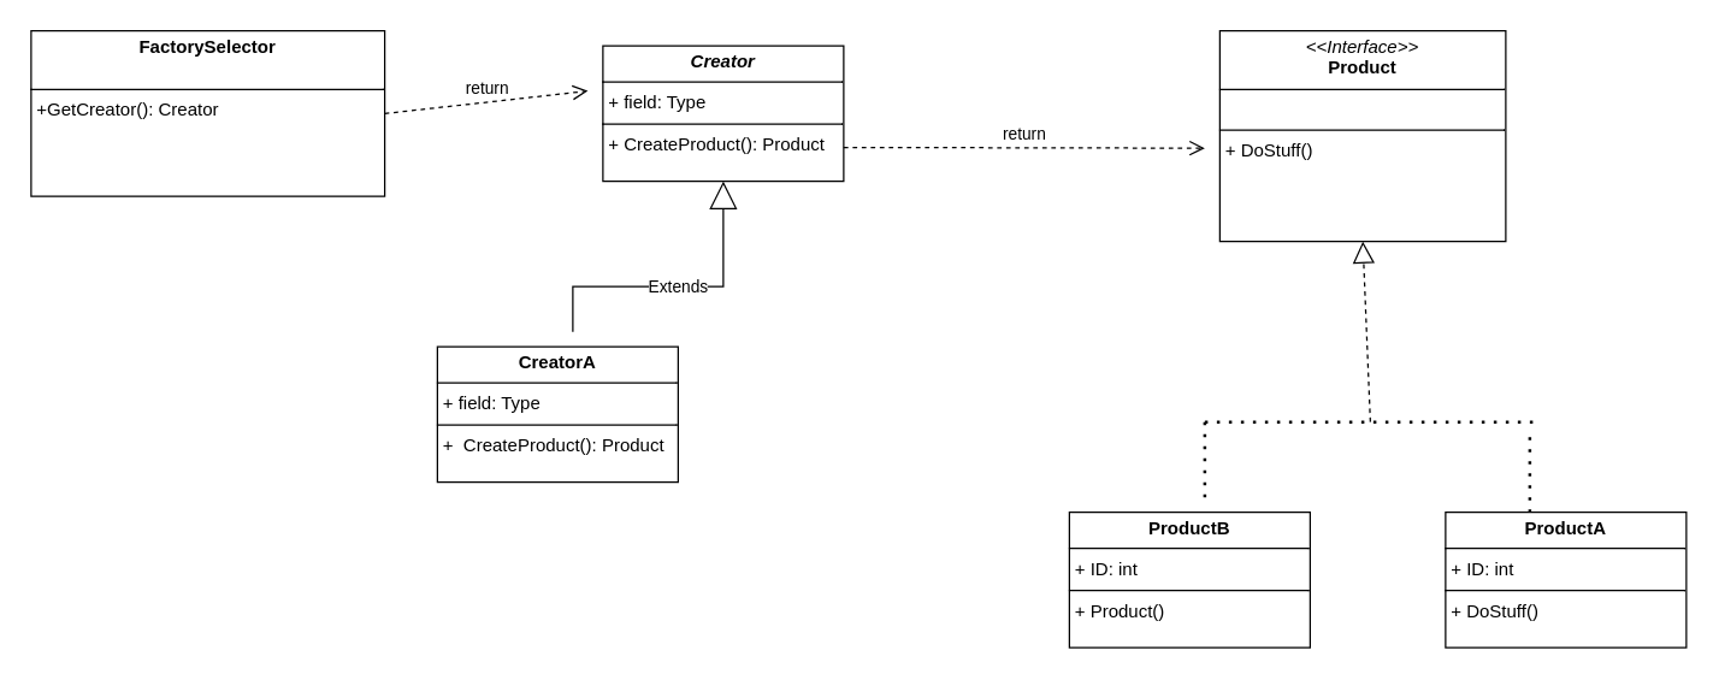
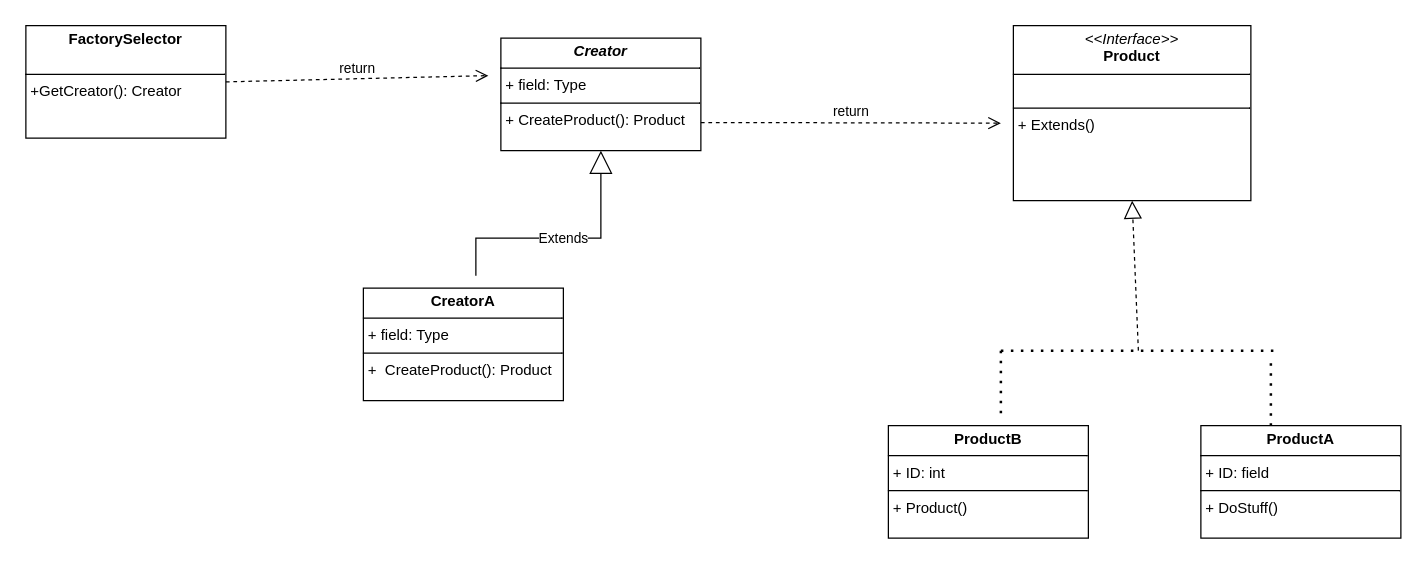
- <mxCell id="2" value="&lt;p style=&quot;margin:0px;margin-top:4px;text-align:center;&quot;&gt;&lt;i&gt;&amp;lt;&amp;lt;Interface&amp;gt;&amp;gt;&lt;/i&gt;&lt;br&gt;&lt;b&gt;Product&lt;/b&gt;&lt;/p&gt;&lt;hr size=&quot;1&quot; style=&quot;border-style:solid;&quot;&gt;&lt;p style=&quot;margin:0px;margin-left:4px;&quot;&gt;&lt;br&gt;&lt;/p&gt;&lt;hr size=&quot;1&quot; style=&quot;border-style:solid;&quot;&gt;&lt;p style=&quot;margin:0px;margin-left:4px;&quot;&gt;+ DoStuff()&lt;br&gt;&lt;br&gt;&lt;/p&gt;" style="verticalAlign=top;align=left;overflow=fill;html=1;whiteSpace=wrap;" vertex="1" parent="1"><mxGeometry x="810" y="20" width="190" height="140" as="geometry" /></mxCell>
+ <mxCell id="2" value="&lt;p style=&quot;margin:0px;margin-top:4px;text-align:center;&quot;&gt;&lt;i&gt;&amp;lt;&amp;lt;Interface&amp;gt;&amp;gt;&lt;/i&gt;&lt;br&gt;&lt;b&gt;Product&lt;/b&gt;&lt;/p&gt;&lt;hr size=&quot;1&quot; style=&quot;border-style:solid;&quot;&gt;&lt;p style=&quot;margin:0px;margin-left:4px;&quot;&gt;&lt;br&gt;&lt;/p&gt;&lt;hr size=&quot;1&quot; style=&quot;border-style:solid;&quot;&gt;&lt;p style=&quot;margin:0px;margin-left:4px;&quot;&gt;+ Extends()&lt;br&gt;&lt;br&gt;&lt;/p&gt;" style="verticalAlign=top;align=left;overflow=fill;html=1;whiteSpace=wrap;" vertex="1" parent="1"><mxGeometry x="810" y="20" width="190" height="140" as="geometry" /></mxCell>
- <mxCell id="13" value="&lt;p style=&quot;margin:0px;margin-top:4px;text-align:center;&quot;&gt;&lt;b&gt;FactorySelector&lt;/b&gt;&lt;/p&gt;&lt;p style=&quot;margin:0px;margin-left:4px;&quot;&gt;&lt;br&gt;&lt;/p&gt;&lt;hr size=&quot;1&quot; style=&quot;border-style:solid;&quot;&gt;&lt;p style=&quot;margin:0px;margin-left:4px;&quot;&gt;+GetCreator(): Creator&lt;/p&gt;" style="verticalAlign=top;align=left;overflow=fill;html=1;whiteSpace=wrap;" vertex="1" parent="1"><mxGeometry x="20" y="20" width="235" height="110" as="geometry" /></mxCell>
+ <mxCell id="13" value="&lt;p style=&quot;margin:0px;margin-top:4px;text-align:center;&quot;&gt;&lt;b&gt;FactorySelector&lt;/b&gt;&lt;/p&gt;&lt;p style=&quot;margin:0px;margin-left:4px;&quot;&gt;&lt;br&gt;&lt;/p&gt;&lt;hr size=&quot;1&quot; style=&quot;border-style:solid;&quot;&gt;&lt;p style=&quot;margin:0px;margin-left:4px;&quot;&gt;+GetCreator(): Creator&lt;/p&gt;" style="verticalAlign=top;align=left;overflow=fill;html=1;whiteSpace=wrap;" vertex="1" parent="1"><mxGeometry x="20" y="20" width="160" height="90" as="geometry" /></mxCell>
- <mxCell id="3" value="&lt;p style=&quot;margin:0px;margin-top:4px;text-align:center;&quot;&gt;&lt;b&gt;ProductA&lt;/b&gt;&lt;/p&gt;&lt;hr size=&quot;1&quot; style=&quot;border-style:solid;&quot;&gt;&lt;p style=&quot;margin:0px;margin-left:4px;&quot;&gt;+ ID: int&lt;/p&gt;&lt;hr size=&quot;1&quot; style=&quot;border-style:solid;&quot;&gt;&lt;p style=&quot;margin:0px;margin-left:4px;&quot;&gt;+ DoStuff()&lt;br&gt;&lt;/p&gt;" style="verticalAlign=top;align=left;overflow=fill;html=1;whiteSpace=wrap;" vertex="1" parent="1"><mxGeometry x="960" y="340" width="160" height="90" as="geometry" /></mxCell>
+ <mxCell id="3" value="&lt;p style=&quot;margin:0px;margin-top:4px;text-align:center;&quot;&gt;&lt;b&gt;ProductA&lt;/b&gt;&lt;/p&gt;&lt;hr size=&quot;1&quot; style=&quot;border-style:solid;&quot;&gt;&lt;p style=&quot;margin:0px;margin-left:4px;&quot;&gt;+ ID: field&lt;/p&gt;&lt;hr size=&quot;1&quot; style=&quot;border-style:solid;&quot;&gt;&lt;p style=&quot;margin:0px;margin-left:4px;&quot;&gt;+ DoStuff()&lt;br&gt;&lt;/p&gt;" style="verticalAlign=top;align=left;overflow=fill;html=1;whiteSpace=wrap;" vertex="1" parent="1"><mxGeometry x="960" y="340" width="160" height="90" as="geometry" /></mxCell>
